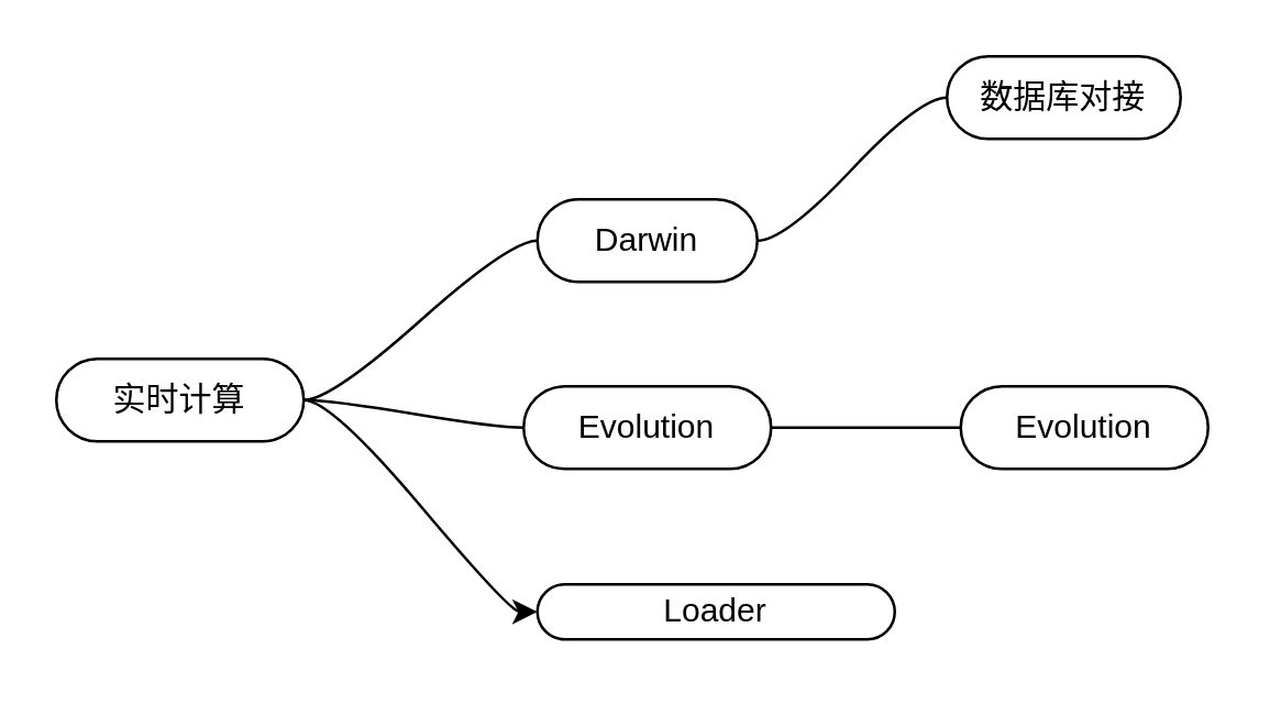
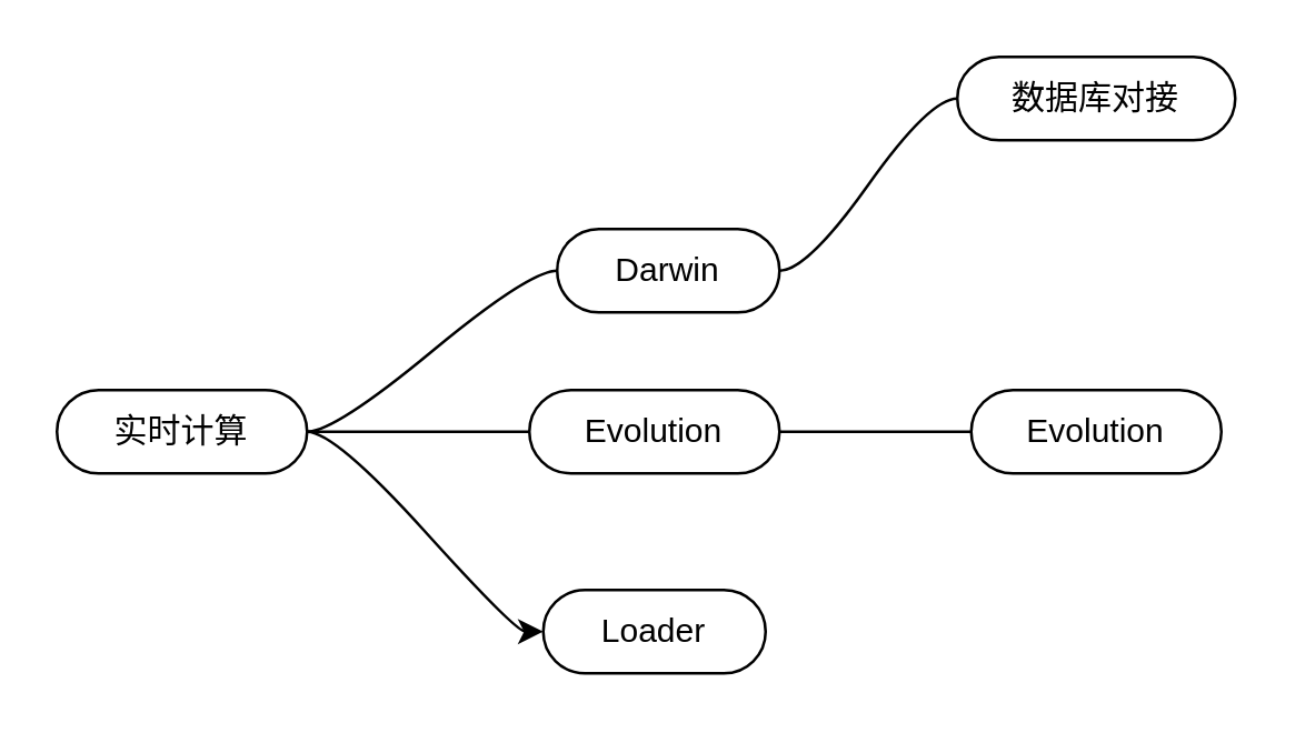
- <mxCell id="10" value="数据库对接" style="whiteSpace=wrap;html=1;rounded=1;arcSize=50;align=center;verticalAlign=middle;strokeWidth=1;autosize=1;spacing=4;treeFolding=1;treeMoving=1;newEdgeStyle={&quot;edgeStyle&quot;:&quot;entityRelationEdgeStyle&quot;,&quot;startArrow&quot;:&quot;none&quot;,&quot;endArrow&quot;:&quot;none&quot;,&quot;segment&quot;:10,&quot;curved&quot;:1};sketch=0;" vertex="1" parent="1"><mxGeometry x="344" y="20" width="85" height="30" as="geometry" /></mxCell>
+ <mxCell id="10" value="数据库对接" style="whiteSpace=wrap;html=1;rounded=1;arcSize=50;align=center;verticalAlign=middle;strokeWidth=1;autosize=1;spacing=4;treeFolding=1;treeMoving=1;newEdgeStyle={&quot;edgeStyle&quot;:&quot;entityRelationEdgeStyle&quot;,&quot;startArrow&quot;:&quot;none&quot;,&quot;endArrow&quot;:&quot;none&quot;,&quot;segment&quot;:10,&quot;curved&quot;:1};sketch=0;" vertex="1" parent="1"><mxGeometry x="344" y="20" width="100" height="30" as="geometry" /></mxCell>
- <mxCell id="2" value="Darwin" style="whiteSpace=wrap;html=1;rounded=1;arcSize=50;align=center;verticalAlign=middle;strokeWidth=1;autosize=1;spacing=4;treeFolding=1;treeMoving=1;newEdgeStyle={&quot;edgeStyle&quot;:&quot;entityRelationEdgeStyle&quot;,&quot;startArrow&quot;:&quot;none&quot;,&quot;endArrow&quot;:&quot;none&quot;,&quot;segment&quot;:10,&quot;curved&quot;:1};sketch=0;" vertex="1" parent="1"><mxGeometry x="195" y="72" width="80" height="30" as="geometry" /></mxCell>
+ <mxCell id="2" value="Darwin" style="whiteSpace=wrap;html=1;rounded=1;arcSize=50;align=center;verticalAlign=middle;strokeWidth=1;autosize=1;spacing=4;treeFolding=1;treeMoving=1;newEdgeStyle={&quot;edgeStyle&quot;:&quot;entityRelationEdgeStyle&quot;,&quot;startArrow&quot;:&quot;none&quot;,&quot;endArrow&quot;:&quot;none&quot;,&quot;segment&quot;:10,&quot;curved&quot;:1};sketch=0;" vertex="1" parent="1"><mxGeometry x="200" y="82" width="80" height="30" as="geometry" /></mxCell>
- <mxCell id="9" value="实时计算" style="whiteSpace=wrap;html=1;rounded=1;arcSize=50;align=center;verticalAlign=middle;strokeWidth=1;autosize=1;spacing=4;treeFolding=1;treeMoving=1;newEdgeStyle={&quot;edgeStyle&quot;:&quot;entityRelationEdgeStyle&quot;,&quot;startArrow&quot;:&quot;none&quot;,&quot;endArrow&quot;:&quot;none&quot;,&quot;segment&quot;:10,&quot;curved&quot;:1};sketch=0;" vertex="1" parent="1"><mxGeometry x="20" y="130" width="90" height="30" as="geometry" /></mxCell>
+ <mxCell id="9" value="实时计算" style="whiteSpace=wrap;html=1;rounded=1;arcSize=50;align=center;verticalAlign=middle;strokeWidth=1;autosize=1;spacing=4;treeFolding=1;treeMoving=1;newEdgeStyle={&quot;edgeStyle&quot;:&quot;entityRelationEdgeStyle&quot;,&quot;startArrow&quot;:&quot;none&quot;,&quot;endArrow&quot;:&quot;none&quot;,&quot;segment&quot;:10,&quot;curved&quot;:1};sketch=0;" vertex="1" parent="1"><mxGeometry x="20" y="140" width="90" height="30" as="geometry" /></mxCell>
- <mxCell id="7" value="Loader" style="whiteSpace=wrap;html=1;rounded=1;arcSize=50;align=center;verticalAlign=middle;strokeWidth=1;autosize=1;spacing=4;treeFolding=1;treeMoving=1;newEdgeStyle={&quot;edgeStyle&quot;:&quot;entityRelationEdgeStyle&quot;,&quot;startArrow&quot;:&quot;none&quot;,&quot;endArrow&quot;:&quot;none&quot;,&quot;segment&quot;:10,&quot;curved&quot;:1};sketch=0;" vertex="1" parent="1"><mxGeometry x="195" y="212" width="130" height="20" as="geometry" /></mxCell>
+ <mxCell id="7" value="Loader" style="whiteSpace=wrap;html=1;rounded=1;arcSize=50;align=center;verticalAlign=middle;strokeWidth=1;autosize=1;spacing=4;treeFolding=1;treeMoving=1;newEdgeStyle={&quot;edgeStyle&quot;:&quot;entityRelationEdgeStyle&quot;,&quot;startArrow&quot;:&quot;none&quot;,&quot;endArrow&quot;:&quot;none&quot;,&quot;segment&quot;:10,&quot;curved&quot;:1};sketch=0;" vertex="1" parent="1"><mxGeometry x="195" y="212" width="80" height="30" as="geometry" /></mxCell>
